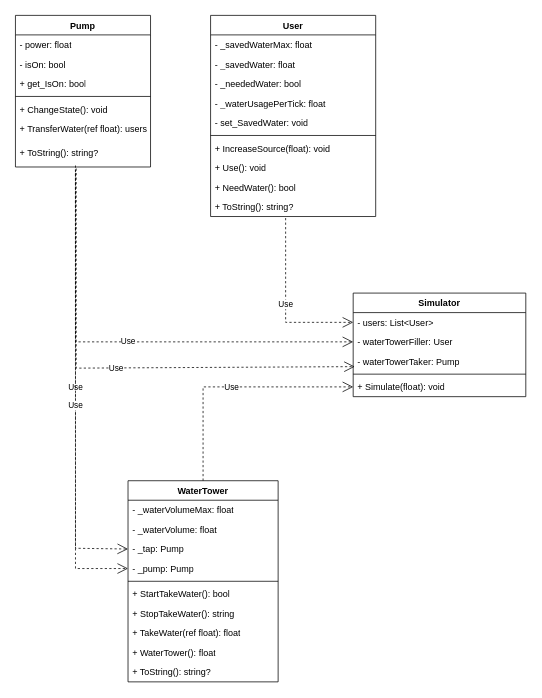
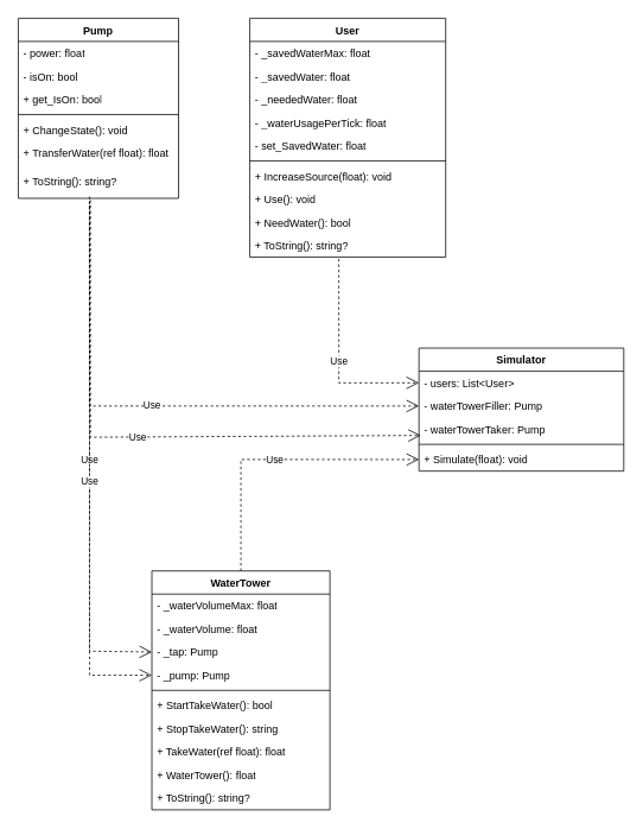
- <mxCell id="13" value="- _neededWater: bool" style="text;strokeColor=none;fillColor=none;align=left;verticalAlign=top;spacingLeft=4;spacingRight=4;overflow=hidden;rotatable=0;points=[[0,0.5],[1,0.5]];portConstraint=eastwest;whiteSpace=wrap;html=1;" vertex="1" parent="10"><mxGeometry y="78" width="220" height="26" as="geometry" /></mxCell>
+ <mxCell id="13" value="- _neededWater: float" style="text;strokeColor=none;fillColor=none;align=left;verticalAlign=top;spacingLeft=4;spacingRight=4;overflow=hidden;rotatable=0;points=[[0,0.5],[1,0.5]];portConstraint=eastwest;whiteSpace=wrap;html=1;" vertex="1" parent="10"><mxGeometry y="78" width="220" height="26" as="geometry" /></mxCell>
- <mxCell id="15" value="- set_SavedWater: void" style="text;strokeColor=none;fillColor=none;align=left;verticalAlign=top;spacingLeft=4;spacingRight=4;overflow=hidden;rotatable=0;points=[[0,0.5],[1,0.5]];portConstraint=eastwest;whiteSpace=wrap;html=1;" vertex="1" parent="10"><mxGeometry y="130" width="220" height="26" as="geometry" /></mxCell>
+ <mxCell id="15" value="- set_SavedWater: float" style="text;strokeColor=none;fillColor=none;align=left;verticalAlign=top;spacingLeft=4;spacingRight=4;overflow=hidden;rotatable=0;points=[[0,0.5],[1,0.5]];portConstraint=eastwest;whiteSpace=wrap;html=1;" vertex="1" parent="10"><mxGeometry y="130" width="220" height="26" as="geometry" /></mxCell>
- <mxCell id="8" value="+ TransferWater(ref float): users" style="text;strokeColor=none;fillColor=none;align=left;verticalAlign=top;spacingLeft=4;spacingRight=4;overflow=hidden;rotatable=0;points=[[0,0.5],[1,0.5]];portConstraint=eastwest;whiteSpace=wrap;html=1;" vertex="1" parent="2"><mxGeometry y="138" width="180" height="32" as="geometry" /></mxCell>
+ <mxCell id="8" value="+ TransferWater(ref float): float" style="text;strokeColor=none;fillColor=none;align=left;verticalAlign=top;spacingLeft=4;spacingRight=4;overflow=hidden;rotatable=0;points=[[0,0.5],[1,0.5]];portConstraint=eastwest;whiteSpace=wrap;html=1;" vertex="1" parent="2"><mxGeometry y="138" width="180" height="32" as="geometry" /></mxCell>
- <mxCell id="35" value="- waterTowerFiller: User" style="text;strokeColor=none;fillColor=none;align=left;verticalAlign=top;spacingLeft=4;spacingRight=4;overflow=hidden;rotatable=0;points=[[0,0.5],[1,0.5]];portConstraint=eastwest;whiteSpace=wrap;html=1;" vertex="1" parent="33"><mxGeometry y="52" width="230" height="26" as="geometry" /></mxCell>
+ <mxCell id="35" value="- waterTowerFiller: Pump" style="text;strokeColor=none;fillColor=none;align=left;verticalAlign=top;spacingLeft=4;spacingRight=4;overflow=hidden;rotatable=0;points=[[0,0.5],[1,0.5]];portConstraint=eastwest;whiteSpace=wrap;html=1;" vertex="1" parent="33"><mxGeometry y="52" width="230" height="26" as="geometry" /></mxCell>
